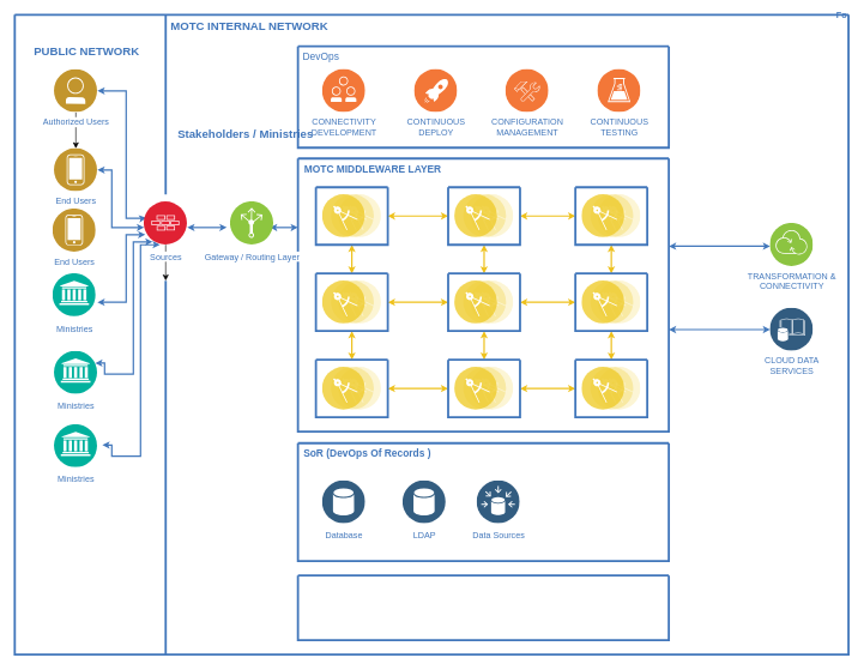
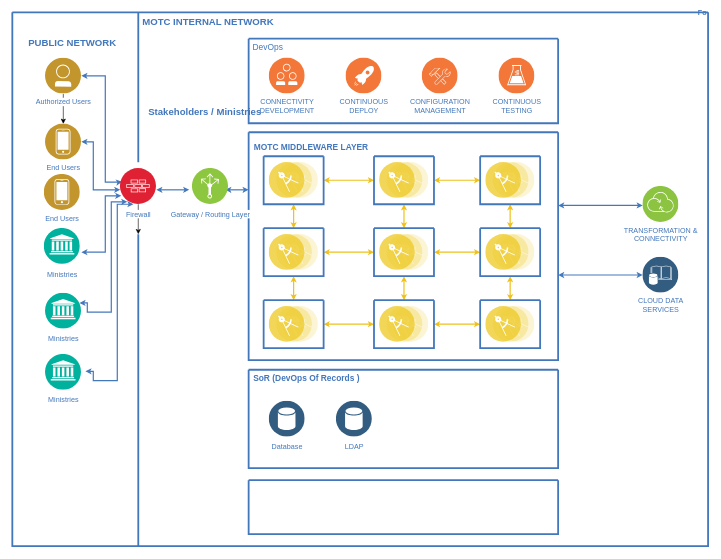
- <mxCell id="23" value="&lt;b&gt;MOTC MIDDLEWARE LAYER&lt;/b&gt;" style="text;html=1;align=left;verticalAlign=top;fontColor=#4277BB;shadow=0;dashed=0;strokeColor=none;fillColor=none;labelBackgroundColor=none;fontStyle=0;fontSize=14;spacingLeft=5;" parent="22" vertex="1"><mxGeometry x="2" width="231" height="24" as="geometry" /></mxCell>
+ <mxCell id="23" value="&lt;b&gt;MOTC MIDDLEWARE LAYER&lt;/b&gt;" style="text;html=1;align=left;verticalAlign=top;fontColor=#4277BB;shadow=0;dashed=0;strokeColor=none;fillColor=none;labelBackgroundColor=none;fontStyle=0;fontSize=14;spacingLeft=5;" parent="22" vertex="1"><mxGeometry x="2" y="10" width="231" height="24" as="geometry" /></mxCell>
- <mxCell id="65" value="Sources" style="aspect=fixed;perimeter=ellipsePerimeter;html=1;align=center;shadow=0;dashed=0;fontColor=#4277BB;labelBackgroundColor=#ffffff;fontSize=12;spacingTop=3;image;image=img/lib/ibm/security/firewall.svg;" vertex="1" parent="2"><mxGeometry x="180" y="260" width="60" height="60" as="geometry" /></mxCell>
+ <mxCell id="65" value="Firewall" style="aspect=fixed;perimeter=ellipsePerimeter;html=1;align=center;shadow=0;dashed=0;fontColor=#4277BB;labelBackgroundColor=#ffffff;fontSize=12;spacingTop=3;image;image=img/lib/ibm/security/firewall.svg;" vertex="1" parent="2"><mxGeometry x="180" y="260" width="60" height="60" as="geometry" /></mxCell>
- <mxCell id="58" value="Data Sources" style="aspect=fixed;perimeter=ellipsePerimeter;html=1;align=center;shadow=0;dashed=0;fontColor=#4277BB;labelBackgroundColor=#ffffff;fontSize=12;spacingTop=3;image;image=img/lib/ibm/data/data_sources.svg;" vertex="1" parent="54"><mxGeometry x="249" y="52" width="60" height="60" as="geometry" /></mxCell>
